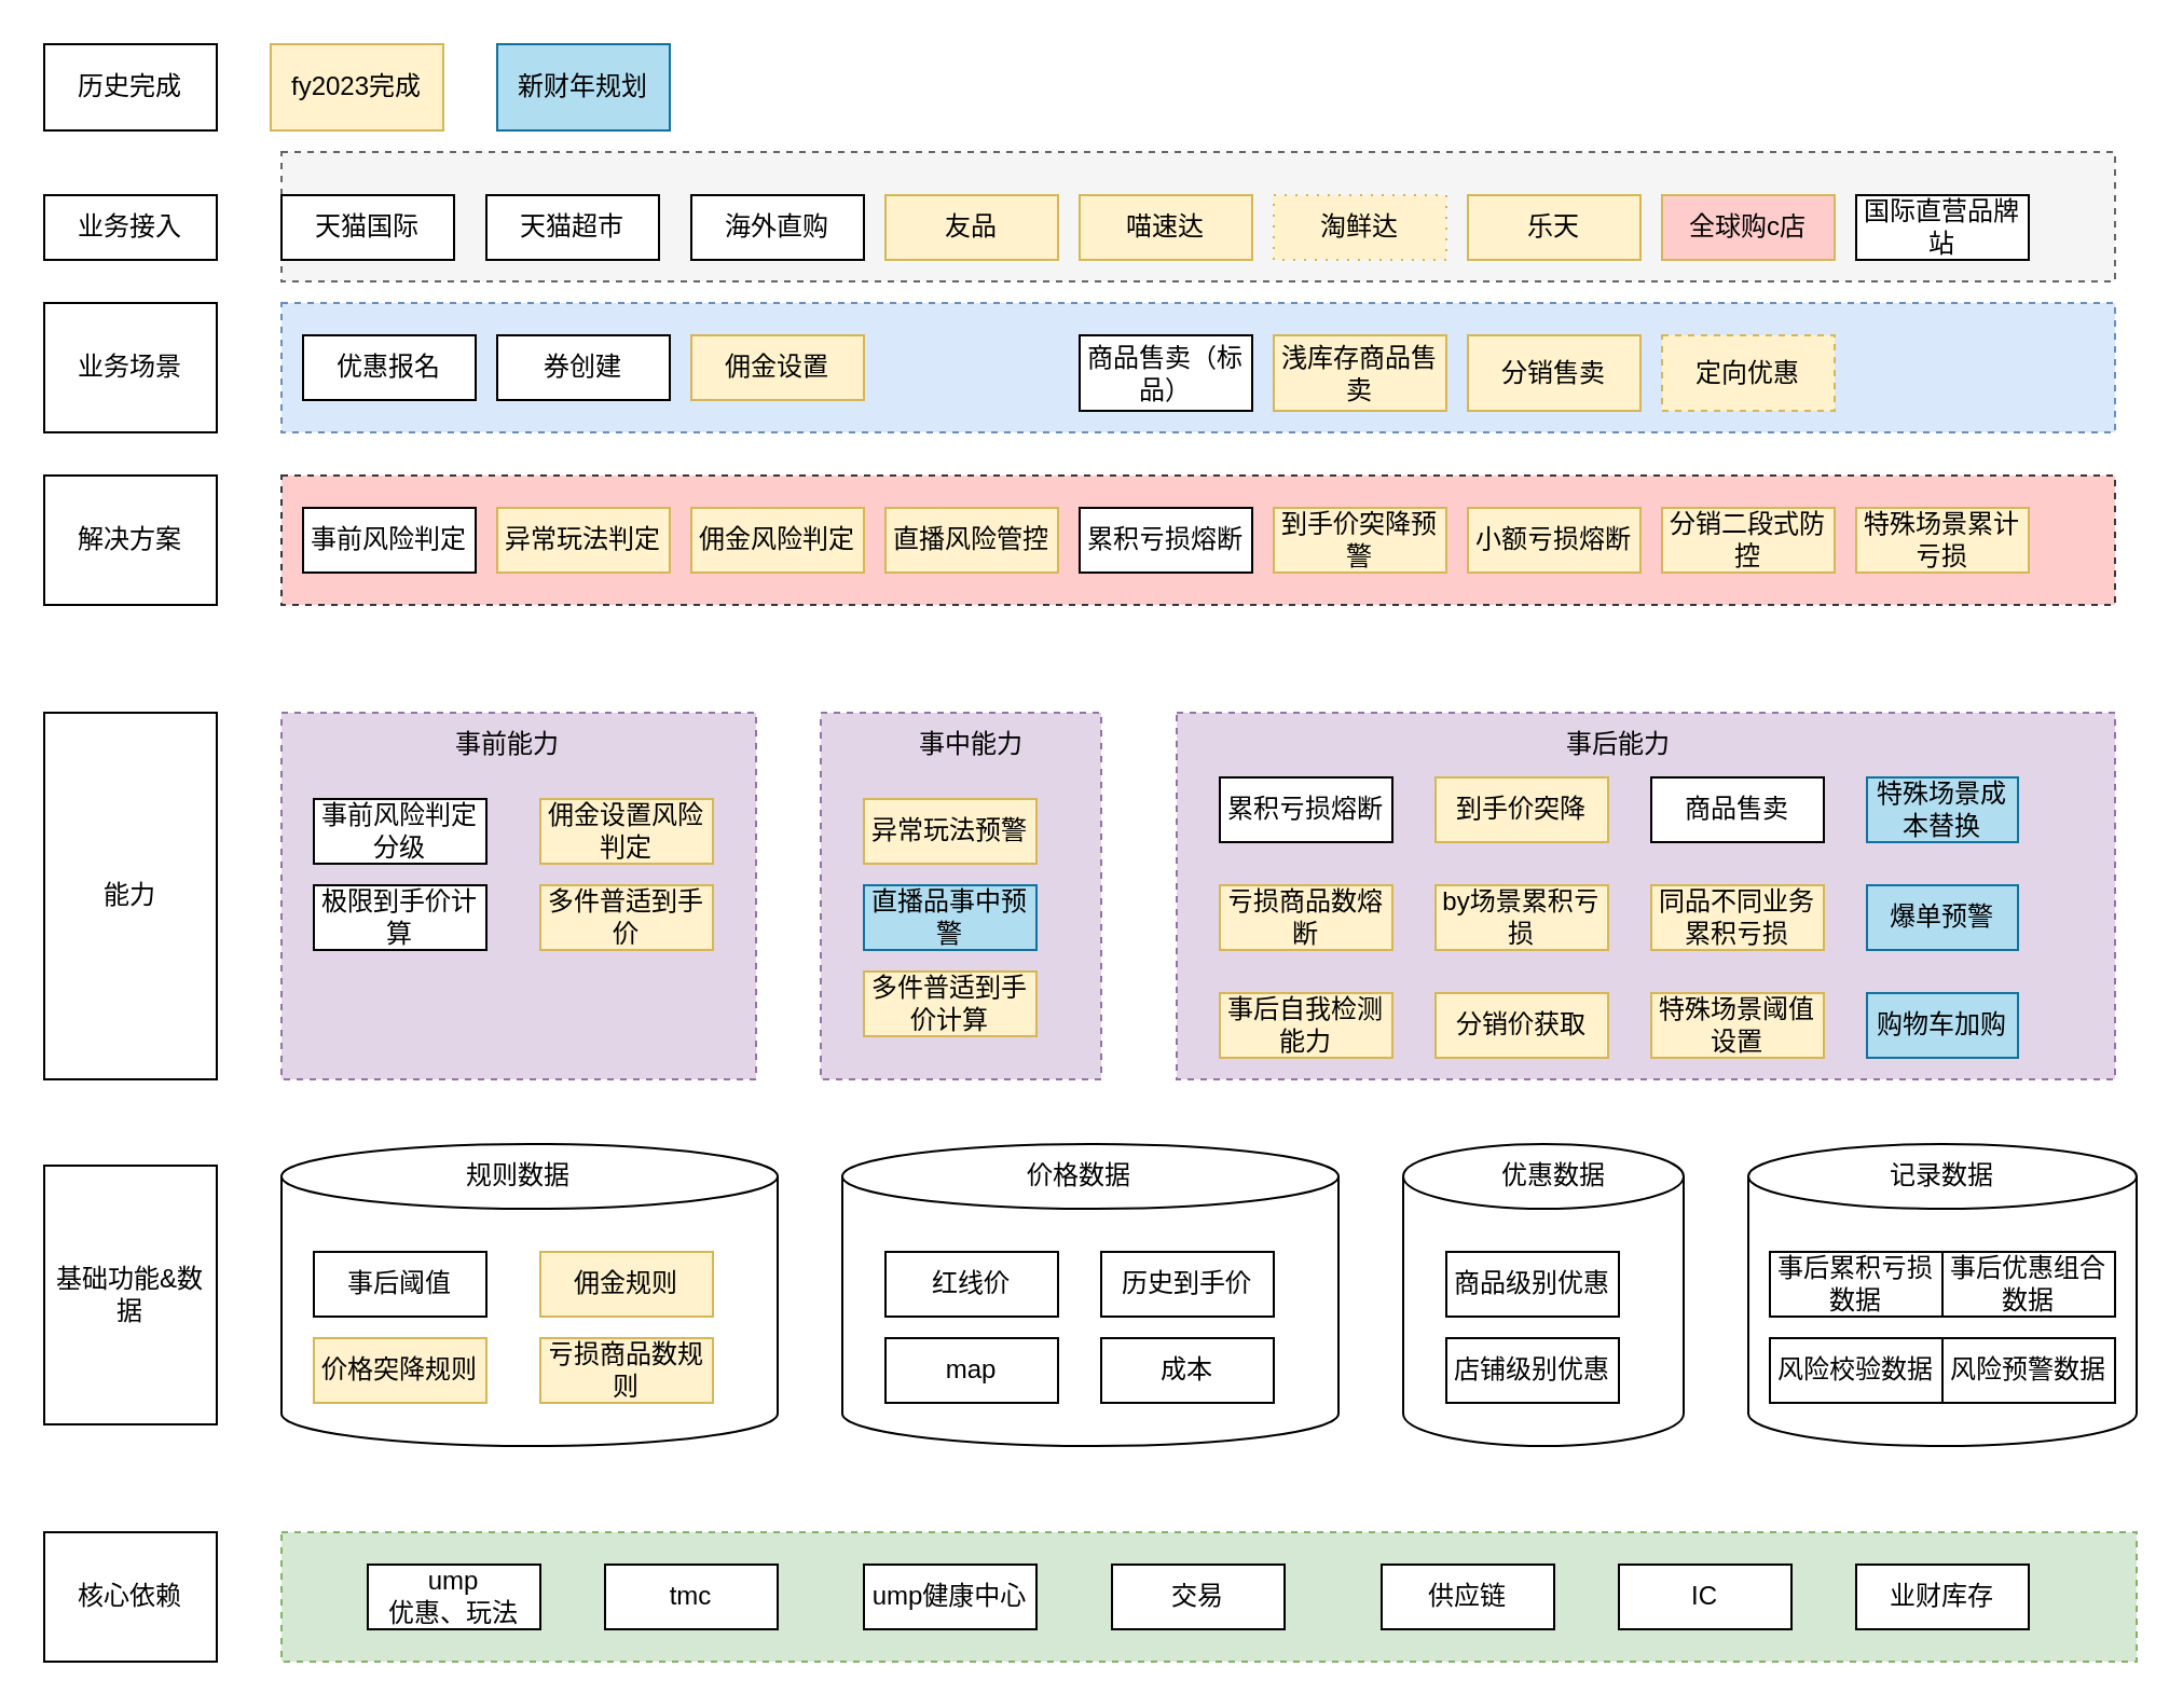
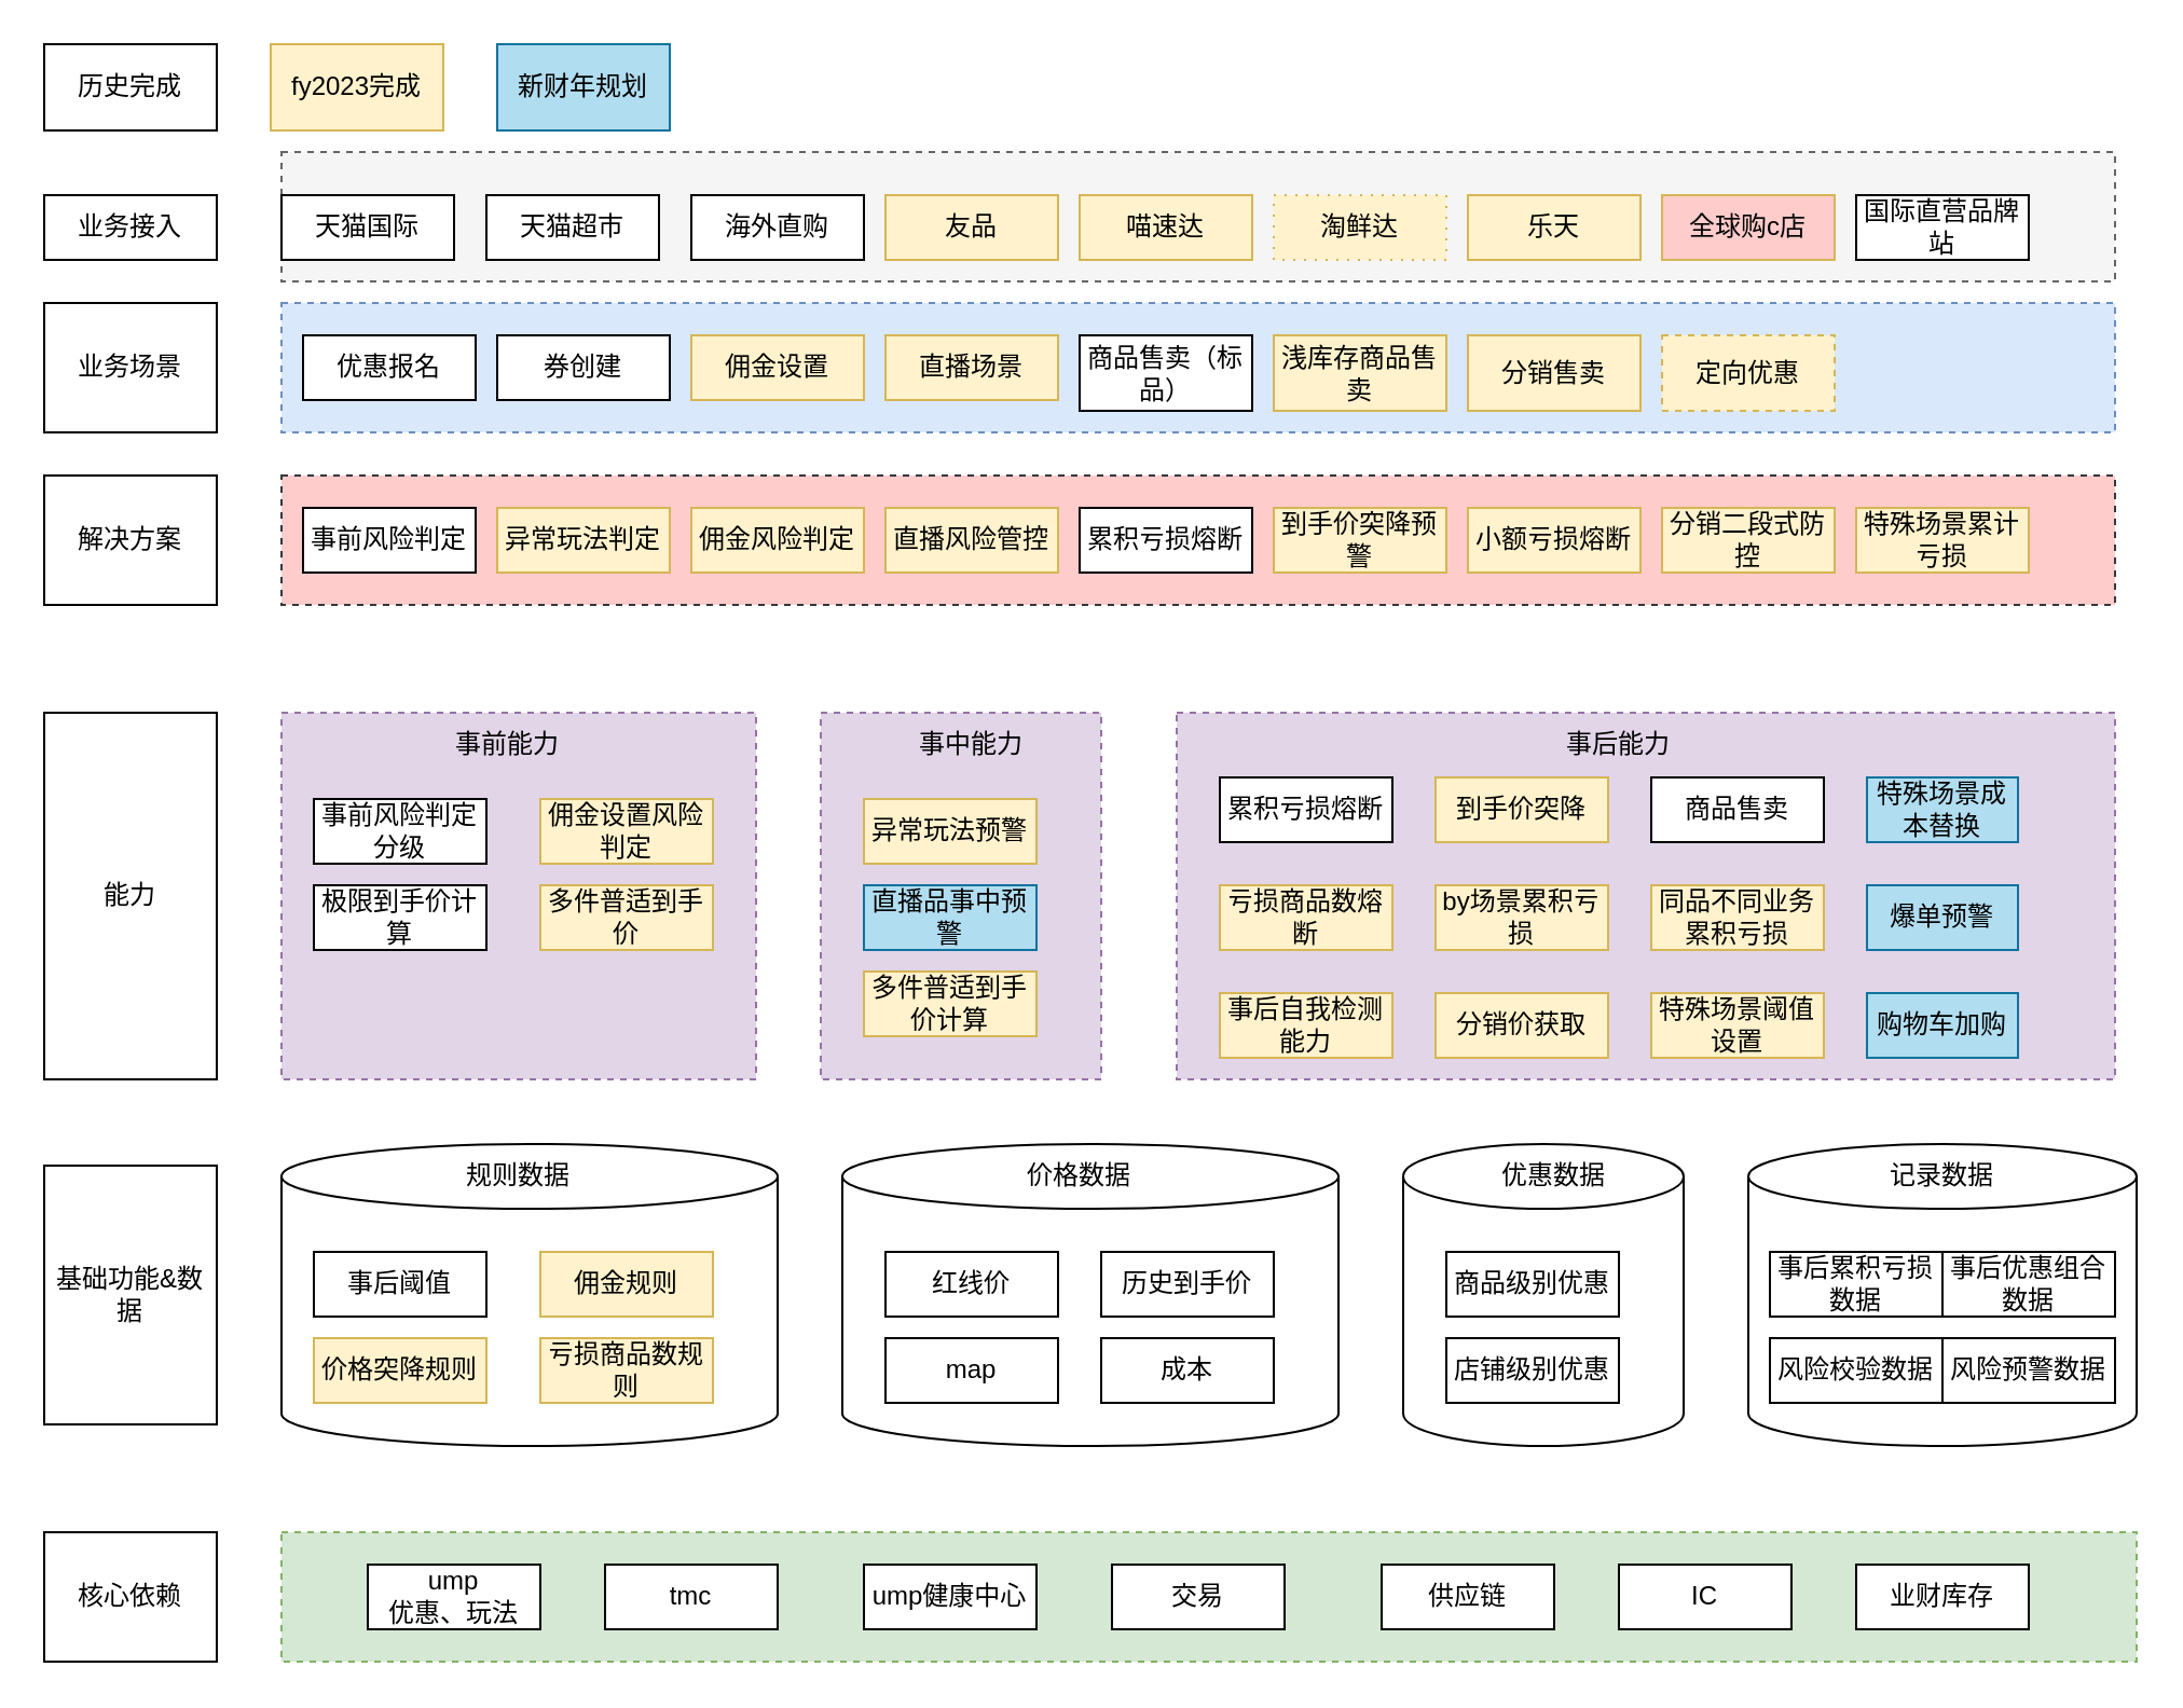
+ <mxCell id="11" value="直播场景" style="rounded=0;whiteSpace=wrap;html=1;fillColor=#fff2cc;strokeColor=#d6b656;" vertex="1" parent="1"><mxGeometry x="410" y="155" width="80" height="30" as="geometry" /></mxCell>
